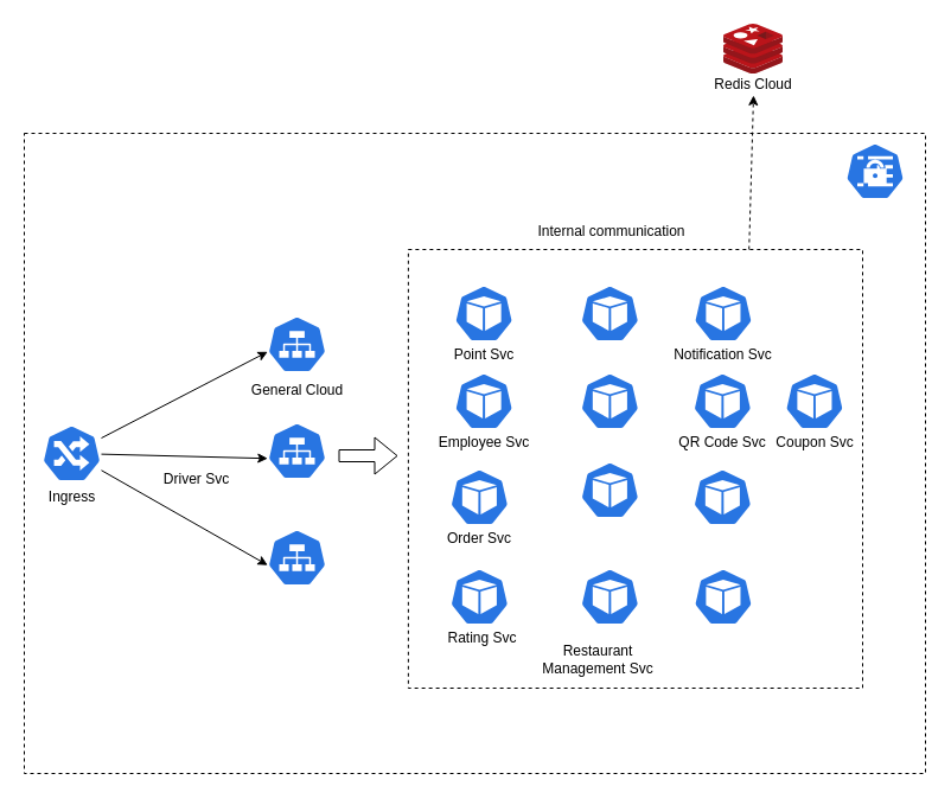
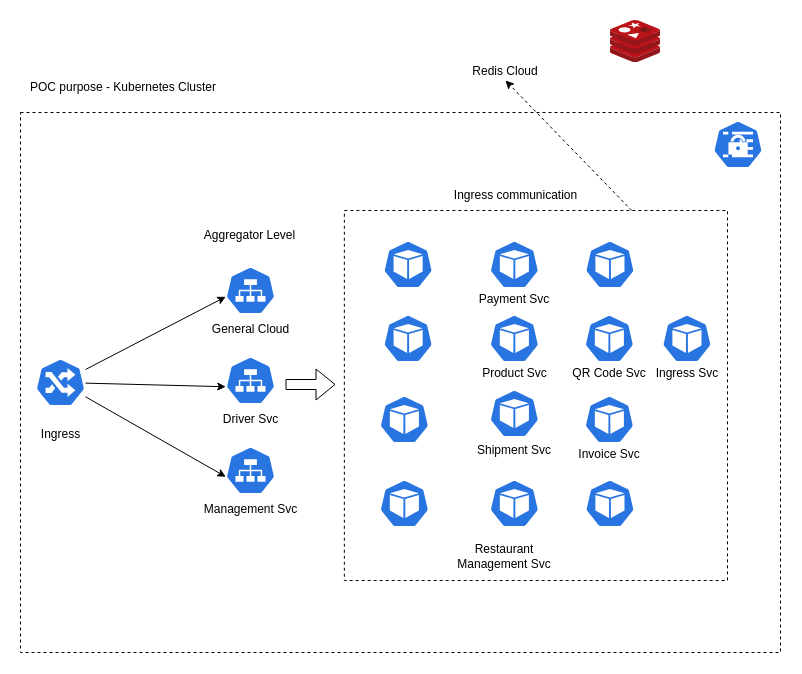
- <mxCell id="5" value="Redis Cloud" style="text;html=1;strokeColor=none;fillColor=none;align=center;verticalAlign=middle;whiteSpace=wrap;rounded=0;" parent="1" vertex="1"><mxGeometry x="595" y="62" width="80" height="18" as="geometry" /></mxCell>
+ <mxCell id="5" value="Redis Cloud" style="text;html=1;strokeColor=none;fillColor=none;align=center;verticalAlign=middle;whiteSpace=wrap;rounded=0;" parent="1" vertex="1"><mxGeometry x="465" y="62" width="80" height="18" as="geometry" /></mxCell>
+ <mxCell id="6" value="POC purpose - Kubernetes Cluster" style="text;html=1;strokeColor=none;fillColor=none;align=center;verticalAlign=middle;whiteSpace=wrap;rounded=0;dashed=1;" parent="1" vertex="1"><mxGeometry x="20" y="72" width="206" height="30" as="geometry" /></mxCell>
- <mxCell id="41" value="Internal communication" style="text;html=1;strokeColor=none;fillColor=none;align=center;verticalAlign=middle;whiteSpace=wrap;rounded=0;dashed=1;" parent="1" vertex="1"><mxGeometry x="444.68" y="180" width="140.88" height="30" as="geometry" /></mxCell>
+ <mxCell id="41" value="Ingress communication" style="text;html=1;strokeColor=none;fillColor=none;align=center;verticalAlign=middle;whiteSpace=wrap;rounded=0;dashed=1;" parent="1" vertex="1"><mxGeometry x="444.68" y="180" width="140.88" height="30" as="geometry" /></mxCell>
+ <mxCell id="43" value="Aggregator Level" style="text;html=1;strokeColor=none;fillColor=none;align=center;verticalAlign=middle;whiteSpace=wrap;rounded=0;dashed=1;" parent="1" vertex="1"><mxGeometry x="192.28" y="220" width="115.44" height="30" as="geometry" /></mxCell>
- <mxCell id="22" value="Point Svc" style="text;html=1;strokeColor=none;fillColor=none;align=center;verticalAlign=middle;whiteSpace=wrap;rounded=0;dashed=1;" parent="1" vertex="1"><mxGeometry x="378.87" y="288" width="57.5" height="22" as="geometry" /></mxCell>
+ <mxCell id="34" value="Payment Svc" style="text;html=1;strokeColor=none;fillColor=none;align=center;verticalAlign=middle;whiteSpace=wrap;rounded=0;dashed=1;" parent="1" vertex="1"><mxGeometry x="473.87" y="288" width="80" height="22" as="geometry" /></mxCell>
- <mxCell id="40" value="Notification Svc" style="text;html=1;strokeColor=none;fillColor=none;align=center;verticalAlign=middle;whiteSpace=wrap;rounded=0;dashed=1;" parent="1" vertex="1"><mxGeometry x="563.87" y="288" width="91.13" height="22" as="geometry" /></mxCell>
- <mxCell id="15" value="Employee Svc" style="text;html=1;strokeColor=none;fillColor=none;align=center;verticalAlign=middle;whiteSpace=wrap;rounded=0;dashed=1;" parent="1" vertex="1"><mxGeometry x="367.62" y="362" width="80" height="22" as="geometry" /></mxCell>
+ <mxCell id="36" value="Product Svc" style="text;html=1;strokeColor=none;fillColor=none;align=center;verticalAlign=middle;whiteSpace=wrap;rounded=0;dashed=1;" parent="1" vertex="1"><mxGeometry x="477.62" y="362" width="72.5" height="22" as="geometry" /></mxCell>
- <mxCell id="47" value="Coupon Svc" style="text;html=1;strokeColor=none;fillColor=none;align=center;verticalAlign=middle;whiteSpace=wrap;rounded=0;dashed=1;" vertex="1" parent="1"><mxGeometry x="642" y="365.5" width="90" height="15" as="geometry" /></mxCell>
+ <mxCell id="47" value="Ingress Svc" style="text;html=1;strokeColor=none;fillColor=none;align=center;verticalAlign=middle;whiteSpace=wrap;rounded=0;dashed=1;" vertex="1" parent="1"><mxGeometry x="642" y="365.5" width="90" height="15" as="geometry" /></mxCell>
- <mxCell id="18" value="Driver Svc" style="text;html=1;strokeColor=none;fillColor=none;align=center;verticalAlign=middle;whiteSpace=wrap;rounded=0;dashed=1;" parent="1" vertex="1"><mxGeometry x="112.5" y="389" width="105" height="30" as="geometry" /></mxCell>
+ <mxCell id="18" value="Driver Svc" style="text;html=1;strokeColor=none;fillColor=none;align=center;verticalAlign=middle;whiteSpace=wrap;rounded=0;dashed=1;" parent="1" vertex="1"><mxGeometry x="197.5" y="404" width="105" height="30" as="geometry" /></mxCell>
- <mxCell id="14" value="Ingress" style="text;html=1;strokeColor=none;fillColor=none;align=center;verticalAlign=middle;whiteSpace=wrap;rounded=0;dashed=1;" parent="1" vertex="1"><mxGeometry x="27.5" y="409" width="65" height="20" as="geometry" /></mxCell>
+ <mxCell id="14" value="Ingress" style="text;html=1;strokeColor=none;fillColor=none;align=center;verticalAlign=middle;whiteSpace=wrap;rounded=0;dashed=1;" parent="1" vertex="1"><mxGeometry x="27.5" y="424" width="65" height="20" as="geometry" /></mxCell>
+ <mxCell id="30" value="Shipment Svc" style="text;html=1;strokeColor=none;fillColor=none;align=center;verticalAlign=middle;whiteSpace=wrap;rounded=0;dashed=1;" parent="1" vertex="1"><mxGeometry x="473.87" y="439" width="80" height="22" as="geometry" /></mxCell>
- <mxCell id="24" value="Order Svc" style="text;html=1;strokeColor=none;fillColor=none;align=center;verticalAlign=middle;whiteSpace=wrap;rounded=0;dashed=1;" parent="1" vertex="1"><mxGeometry x="375.12" y="443" width="57.5" height="22" as="geometry" /></mxCell>
+ <mxCell id="32" value="Invoice Svc" style="text;html=1;strokeColor=none;fillColor=none;align=center;verticalAlign=middle;whiteSpace=wrap;rounded=0;dashed=1;" parent="1" vertex="1"><mxGeometry x="575.75" y="443" width="66.25" height="22" as="geometry" /></mxCell>
+ <mxCell id="20" value="Management Svc" style="text;html=1;strokeColor=none;fillColor=none;align=center;verticalAlign=middle;whiteSpace=wrap;rounded=0;dashed=1;" parent="1" vertex="1"><mxGeometry x="197.5" y="494" width="105" height="30" as="geometry" /></mxCell>
- <mxCell id="26" value="Rating Svc" style="text;html=1;strokeColor=none;fillColor=none;align=center;verticalAlign=middle;whiteSpace=wrap;rounded=0;dashed=1;" parent="1" vertex="1"><mxGeometry x="375.12" y="527" width="62.5" height="22" as="geometry" /></mxCell>
